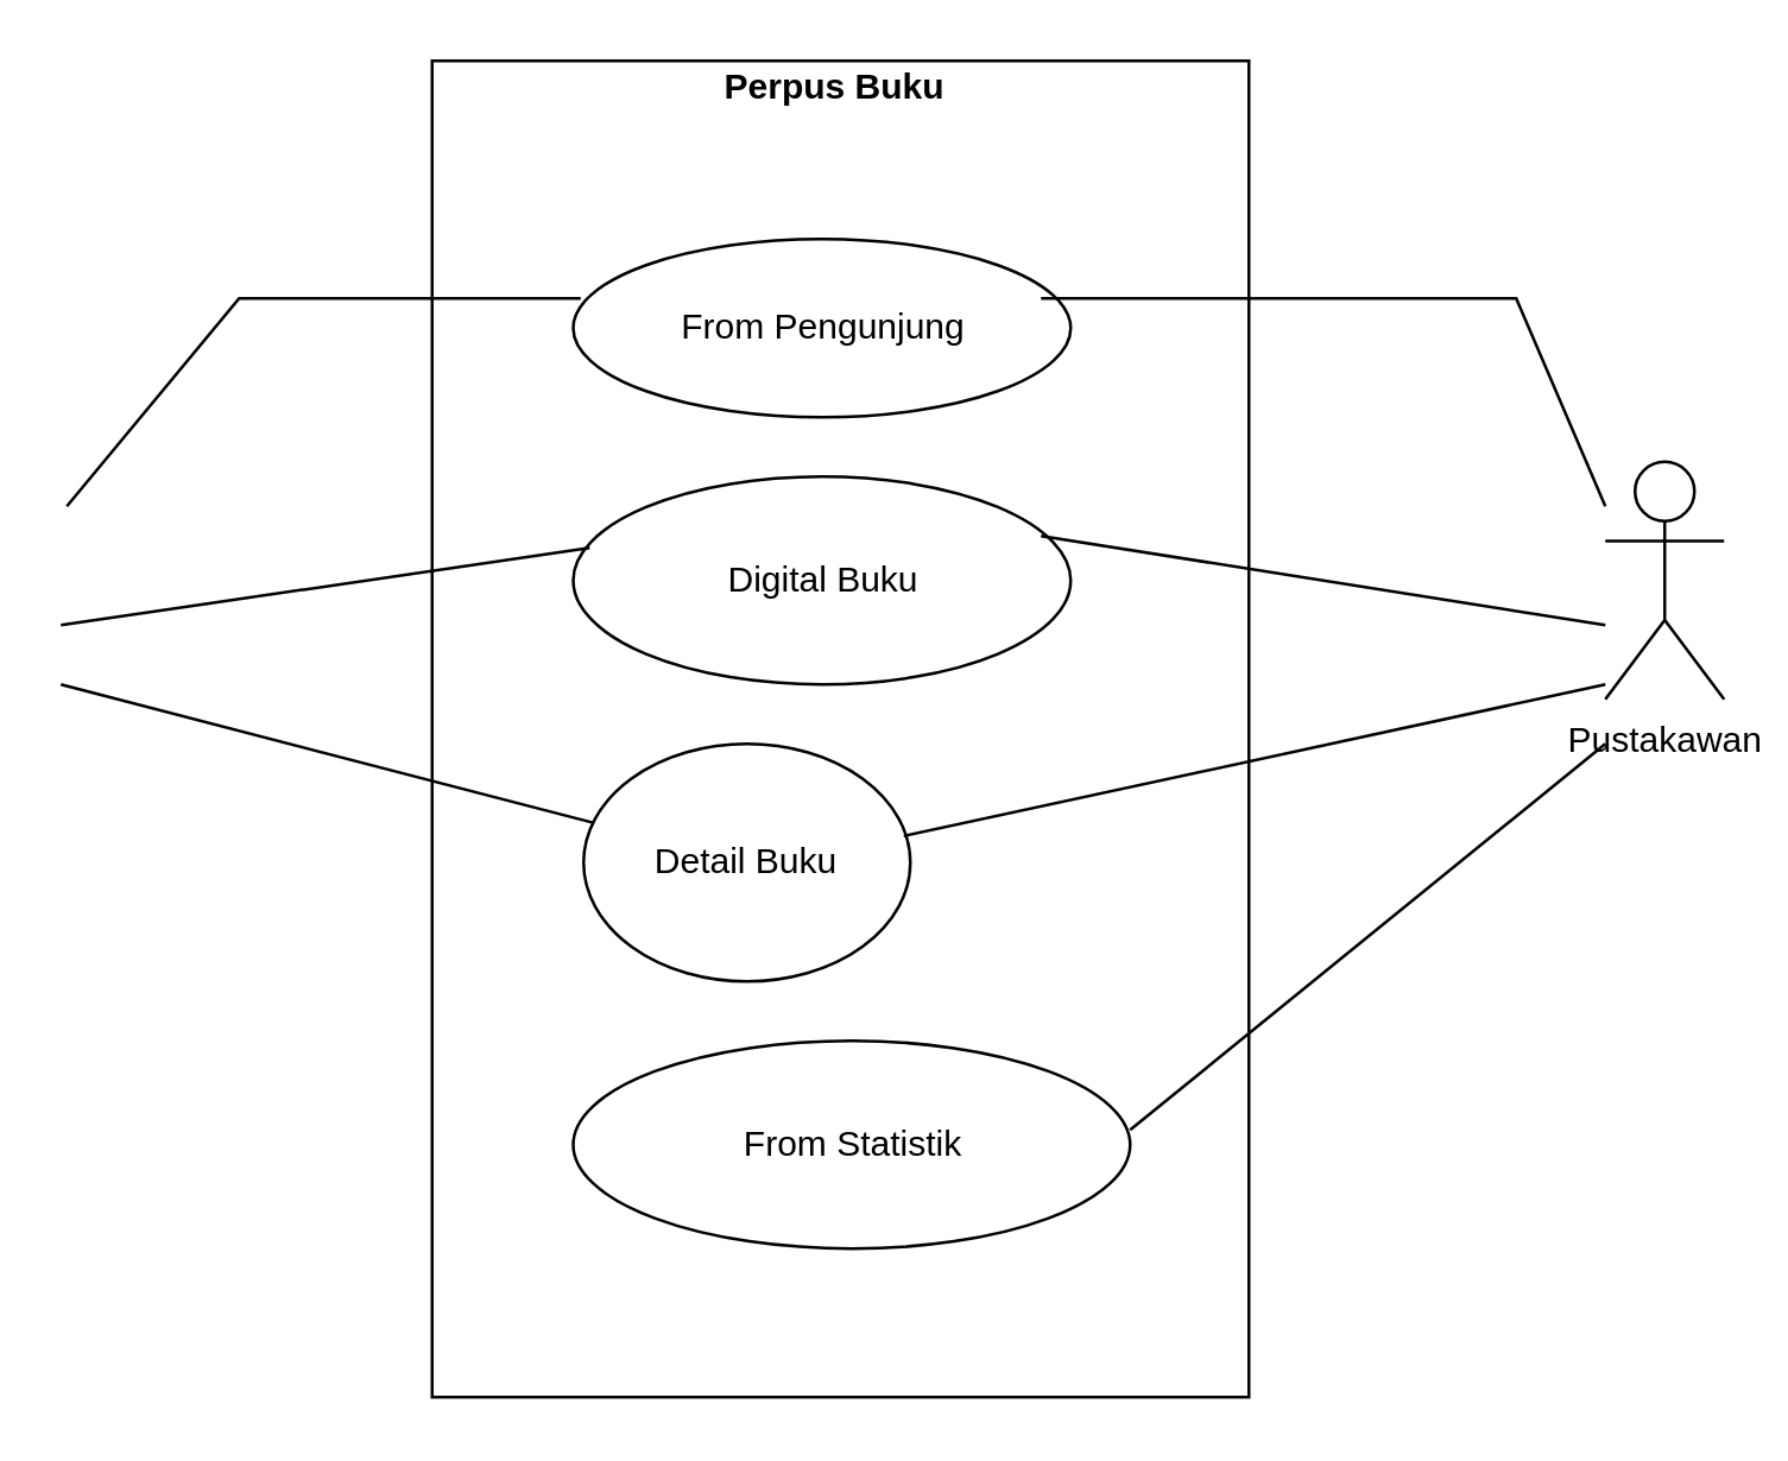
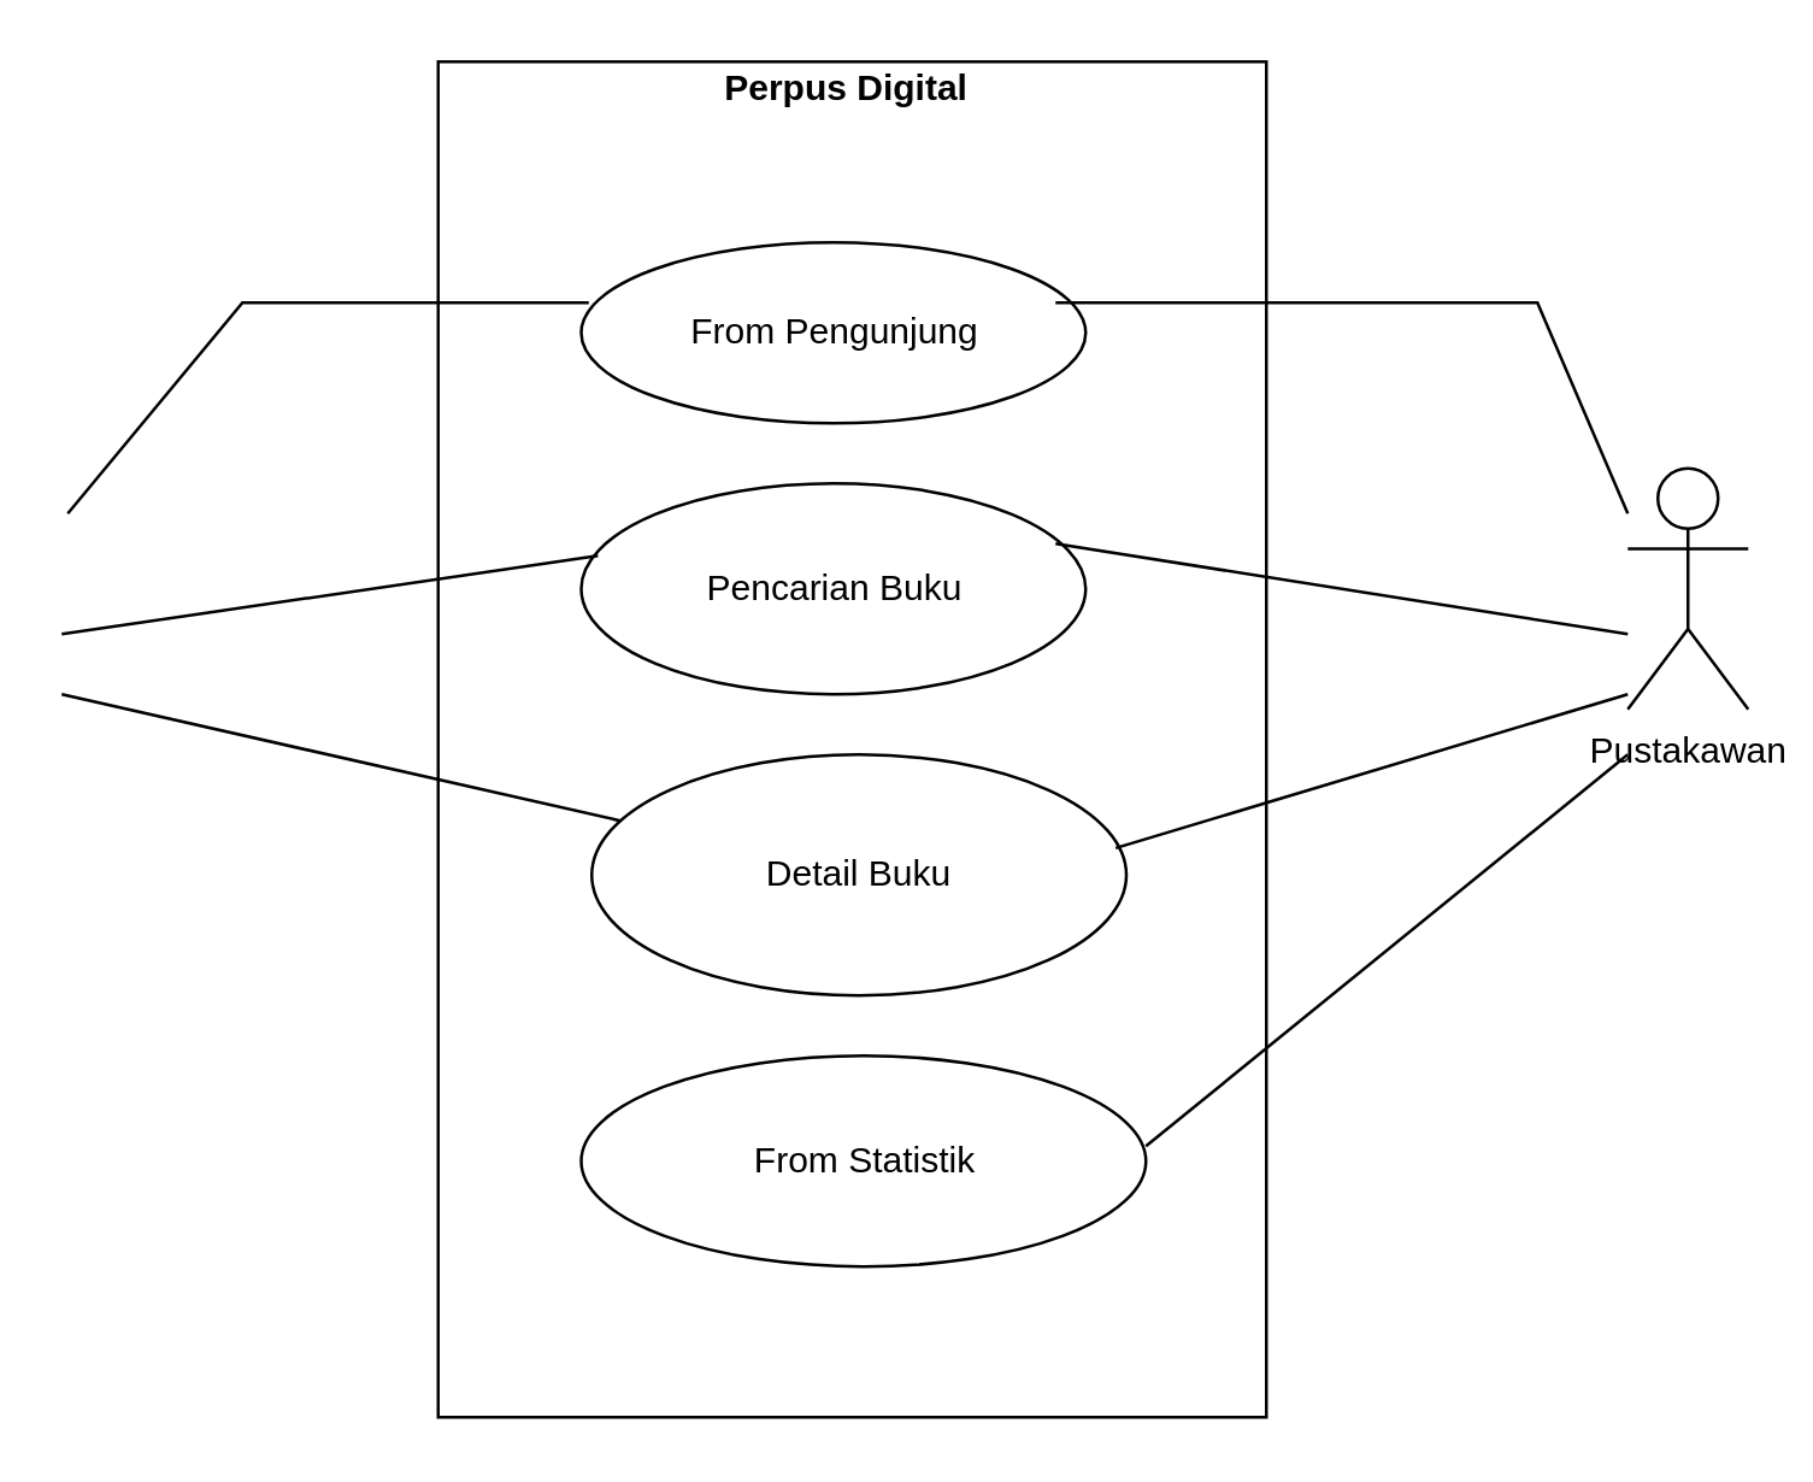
- <mxCell id="4" value="Digital Buku" style="ellipse;whiteSpace=wrap;html=1;" vertex="1" parent="1"><mxGeometry x="192.5" y="160" width="167.5" height="70" as="geometry" /></mxCell>
+ <mxCell id="4" value="Pencarian Buku" style="ellipse;whiteSpace=wrap;html=1;" vertex="1" parent="1"><mxGeometry x="192.5" y="160" width="167.5" height="70" as="geometry" /></mxCell>
- <mxCell id="2" value="&lt;b&gt;Perpus Buku&amp;nbsp;&lt;br&gt;&lt;br&gt;&lt;br&gt;&lt;br&gt;&lt;br&gt;&lt;br&gt;&lt;br&gt;&lt;br&gt;&lt;br&gt;&lt;br&gt;&lt;br&gt;&lt;br&gt;&lt;br&gt;&lt;br&gt;&lt;br&gt;&lt;br&gt;&lt;br&gt;&lt;br&gt;&lt;br&gt;&lt;br&gt;&lt;br&gt;&lt;br&gt;&lt;br&gt;&lt;br&gt;&lt;br&gt;&lt;br&gt;&lt;br&gt;&lt;br&gt;&lt;br&gt;&lt;br&gt;&lt;br&gt;&lt;/b&gt;" style="rounded=0;whiteSpace=wrap;html=1;" vertex="1" parent="1"><mxGeometry x="145" y="20" width="275" height="450" as="geometry" /></mxCell>
+ <mxCell id="2" value="&lt;b&gt;Perpus Digital&amp;nbsp;&lt;br&gt;&lt;br&gt;&lt;br&gt;&lt;br&gt;&lt;br&gt;&lt;br&gt;&lt;br&gt;&lt;br&gt;&lt;br&gt;&lt;br&gt;&lt;br&gt;&lt;br&gt;&lt;br&gt;&lt;br&gt;&lt;br&gt;&lt;br&gt;&lt;br&gt;&lt;br&gt;&lt;br&gt;&lt;br&gt;&lt;br&gt;&lt;br&gt;&lt;br&gt;&lt;br&gt;&lt;br&gt;&lt;br&gt;&lt;br&gt;&lt;br&gt;&lt;br&gt;&lt;br&gt;&lt;br&gt;&lt;/b&gt;" style="rounded=0;whiteSpace=wrap;html=1;" vertex="1" parent="1"><mxGeometry x="145" y="20" width="275" height="450" as="geometry" /></mxCell>
- <mxCell id="5" value="Detail Buku" style="ellipse;whiteSpace=wrap;html=1;" vertex="1" parent="1"><mxGeometry x="196" y="250" width="110" height="80" as="geometry" /></mxCell>
+ <mxCell id="5" value="Detail Buku" style="ellipse;whiteSpace=wrap;html=1;" vertex="1" parent="1"><mxGeometry x="196" y="250" width="177.5" height="80" as="geometry" /></mxCell>
